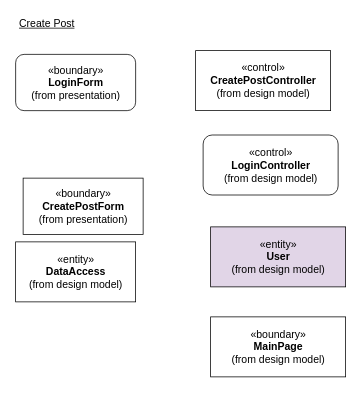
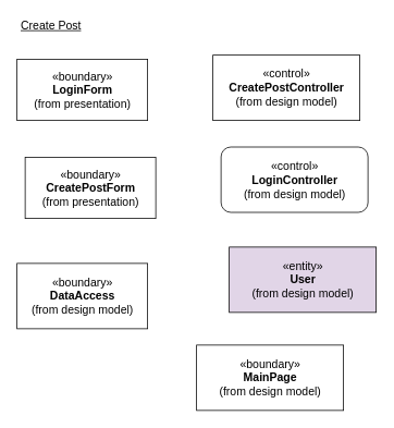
- <mxCell id="2" value="&lt;font style=&quot;font-size: 14px&quot;&gt;«boundary»&lt;br&gt;&lt;b&gt;LoginForm&lt;/b&gt;&lt;br&gt;(from presentation)&lt;/font&gt;" style="html=1;rounded=1;" vertex="1" parent="1"><mxGeometry x="20" y="72" width="160" height="75" as="geometry" /></mxCell>
+ <mxCell id="2" value="&lt;font style=&quot;font-size: 14px&quot;&gt;«boundary»&lt;br&gt;&lt;b&gt;LoginForm&lt;/b&gt;&lt;br&gt;(from presentation)&lt;/font&gt;" style="html=1;" vertex="1" parent="1"><mxGeometry x="20" y="72" width="160" height="75" as="geometry" /></mxCell>
- <mxCell id="4" value="&lt;font style=&quot;font-size: 14px&quot;&gt;«boundary»&lt;br&gt;&lt;b&gt;CreatePostForm&lt;/b&gt;&lt;br&gt;(from presentation)&lt;/font&gt;" style="html=1;" vertex="1" parent="1"><mxGeometry x="30" y="237" width="160" height="75" as="geometry" /></mxCell>
+ <mxCell id="4" value="&lt;font style=&quot;font-size: 14px&quot;&gt;«boundary»&lt;br&gt;&lt;b&gt;CreatePostForm&lt;/b&gt;&lt;br&gt;(from presentation)&lt;/font&gt;" style="html=1;" vertex="1" parent="1"><mxGeometry x="30" y="192" width="160" height="75" as="geometry" /></mxCell>
- <mxCell id="8" value="&lt;font style=&quot;font-size: 14px&quot;&gt;«entity»&lt;br&gt;&lt;b&gt;DataAccess&lt;/b&gt;&lt;br&gt;(from design model)&lt;/font&gt;" style="html=1;" vertex="1" parent="1"><mxGeometry x="20" y="322" width="160" height="80" as="geometry" /></mxCell>
+ <mxCell id="8" value="&lt;font style=&quot;font-size: 14px&quot;&gt;«boundary»&lt;br&gt;&lt;b&gt;DataAccess&lt;/b&gt;&lt;br&gt;(from design model)&lt;/font&gt;" style="html=1;" vertex="1" parent="1"><mxGeometry x="20" y="322" width="160" height="80" as="geometry" /></mxCell>
- <mxCell id="9" value="&lt;font style=&quot;font-size: 14px&quot;&gt;«boundary»&lt;br&gt;&lt;b&gt;MainPage&lt;/b&gt;&lt;br&gt;(from design model)&lt;/font&gt;" style="html=1;" vertex="1" parent="1"><mxGeometry x="280" y="422" width="180" height="80" as="geometry" /></mxCell>
+ <mxCell id="9" value="&lt;font style=&quot;font-size: 14px&quot;&gt;«boundary»&lt;br&gt;&lt;b&gt;MainPage&lt;/b&gt;&lt;br&gt;(from design model)&lt;/font&gt;" style="html=1;" vertex="1" parent="1"><mxGeometry x="240" y="422" width="180" height="80" as="geometry" /></mxCell>
